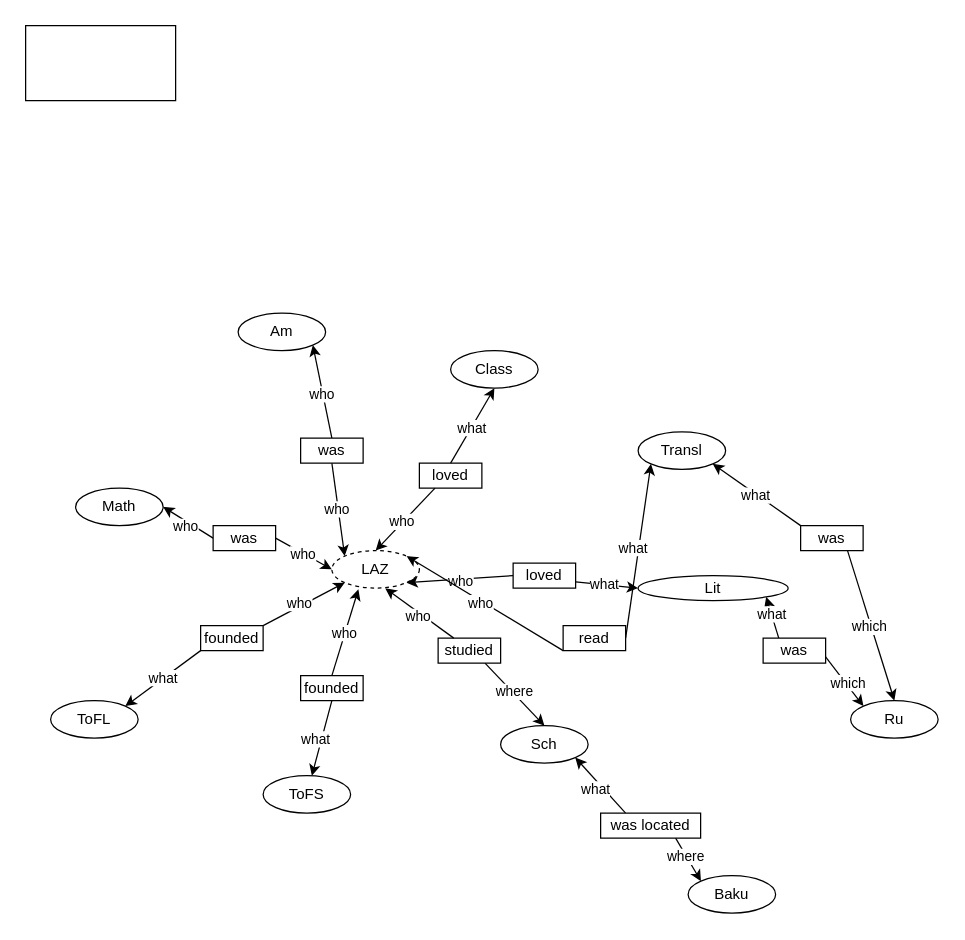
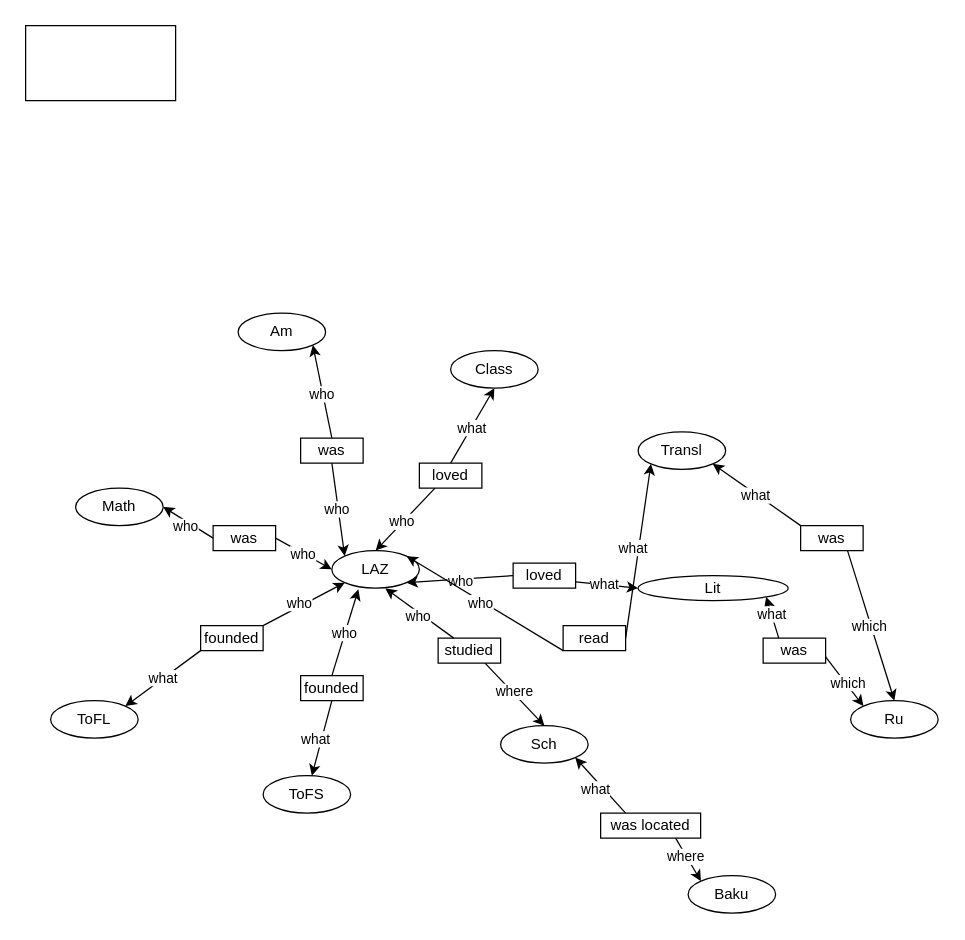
- <mxCell id="2" value="LAZ" style="ellipse;whiteSpace=wrap;html=1;dashed=1;" vertex="1" parent="1"><mxGeometry x="265" y="440" width="70" height="30" as="geometry" /></mxCell>
+ <mxCell id="2" value="LAZ" style="ellipse;whiteSpace=wrap;html=1;" vertex="1" parent="1"><mxGeometry x="265" y="440" width="70" height="30" as="geometry" /></mxCell>
